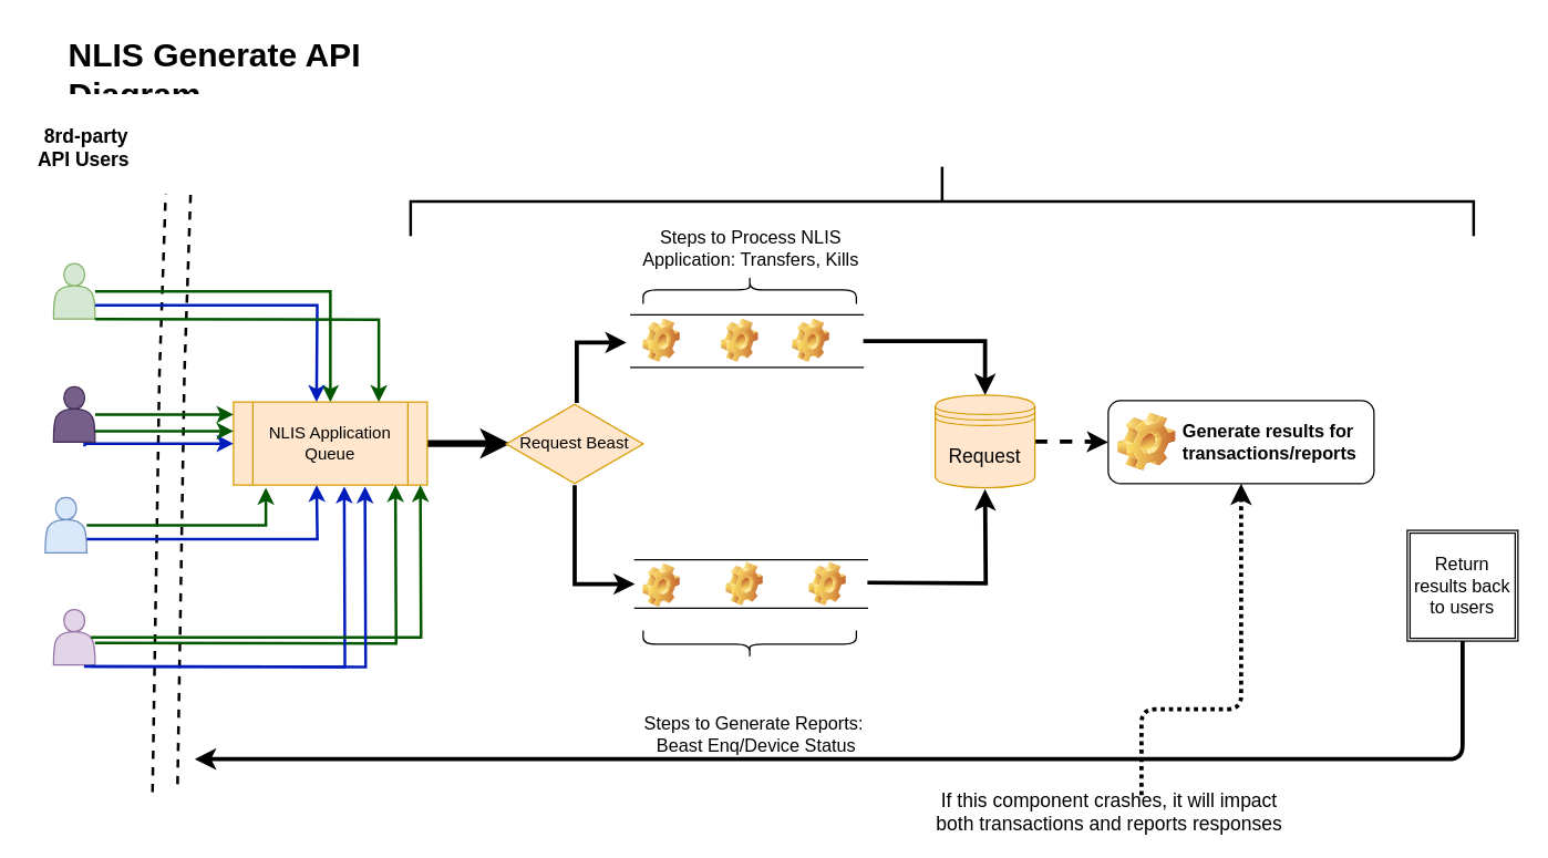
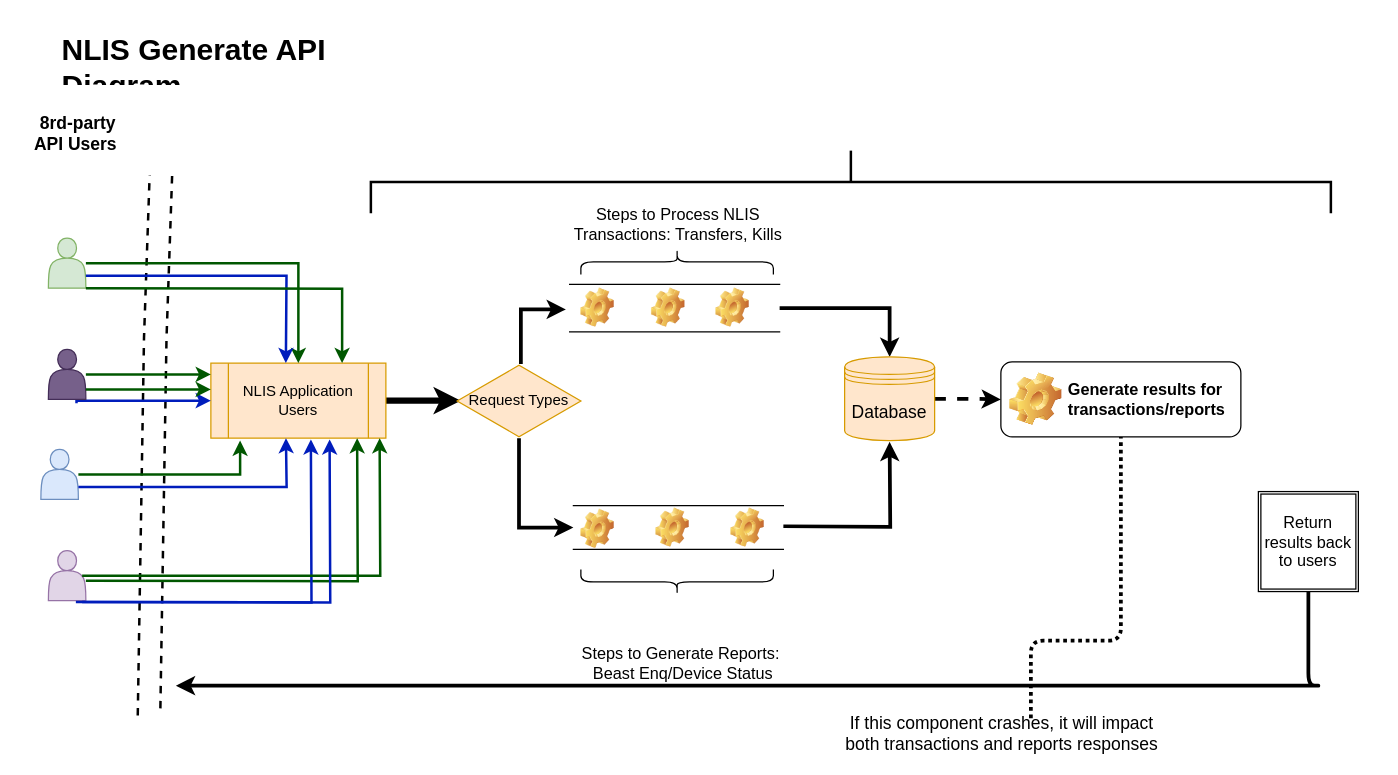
- <mxCell id="27" value="Steps to Process NLIS Application: Transfers, Kills" style="text;html=1;strokeColor=none;fillColor=none;align=center;verticalAlign=middle;whiteSpace=wrap;rounded=0;fontSize=13;" vertex="1" parent="1"><mxGeometry x="452" y="169" width="180" height="20" as="geometry" /></mxCell>
+ <mxCell id="27" value="Steps to Process NLIS Transactions: Transfers, Kills" style="text;html=1;strokeColor=none;fillColor=none;align=center;verticalAlign=middle;whiteSpace=wrap;rounded=0;fontSize=13;" vertex="1" parent="1"><mxGeometry x="452" y="169" width="180" height="20" as="geometry" /></mxCell>
- <mxCell id="4" value="NLIS Application &lt;br&gt;Queue" style="shape=process;whiteSpace=wrap;html=1;backgroundOutline=1;fillColor=#ffe6cc;strokeColor=#d79b00;" vertex="1" parent="1"><mxGeometry x="168" y="290" width="140" height="60" as="geometry" /></mxCell>
+ <mxCell id="4" value="NLIS Application &lt;br&gt;Users" style="shape=process;whiteSpace=wrap;html=1;backgroundOutline=1;fillColor=#ffe6cc;strokeColor=#d79b00;" vertex="1" parent="1"><mxGeometry x="168" y="290" width="140" height="60" as="geometry" /></mxCell>
- <mxCell id="24" value="Request Beast" style="html=1;whiteSpace=wrap;aspect=fixed;shape=isoRectangle;fillColor=#ffe6cc;strokeColor=#d79b00;" vertex="1" parent="1"><mxGeometry x="365" y="290.6" width="99" height="59.4" as="geometry" /></mxCell>
+ <mxCell id="24" value="Request Types" style="html=1;whiteSpace=wrap;aspect=fixed;shape=isoRectangle;fillColor=#ffe6cc;strokeColor=#d79b00;" vertex="1" parent="1"><mxGeometry x="365" y="290.6" width="99" height="59.4" as="geometry" /></mxCell>
- <mxCell id="45" value="Request" style="shape=datastore;whiteSpace=wrap;html=1;fontSize=14;fillColor=#ffe6cc;strokeColor=#d79b00;" vertex="1" parent="1"><mxGeometry x="675" y="285" width="72" height="67" as="geometry" /></mxCell>
+ <mxCell id="45" value="Database" style="shape=datastore;whiteSpace=wrap;html=1;fontSize=14;fillColor=#ffe6cc;strokeColor=#d79b00;" vertex="1" parent="1"><mxGeometry x="675" y="285" width="72" height="67" as="geometry" /></mxCell>
- <mxCell id="47" value="" style="edgeStyle=elbowEdgeStyle;elbow=vertical;endArrow=classic;html=1;shadow=0;strokeColor=#000000;strokeWidth=3;fontSize=14;entryX=0.5;entryY=1;entryDx=0;entryDy=0;dashed=1;dashPattern=1 1;" edge="1" parent="1" source="46" target="40"><mxGeometry width="50" height="50" relative="1" as="geometry"><mxPoint x="826" y="611.289" as="sourcePoint" /><mxPoint x="826" y="561.289" as="targetPoint" /><Array as="points"><mxPoint x="824" y="512" /></Array></mxGeometry></mxCell>
+ <mxCell id="47" value="" style="edgeStyle=elbowEdgeStyle;elbow=vertical;endArrow=none;html=1;shadow=0;strokeColor=#000000;strokeWidth=3;fontSize=14;entryX=0.5;entryY=1;entryDx=0;entryDy=0;dashed=1;dashPattern=1 1;" edge="1" parent="1" source="46" target="40"><mxGeometry width="50" height="50" relative="1" as="geometry"><mxPoint x="826" y="611.289" as="sourcePoint" /><mxPoint x="826" y="561.289" as="targetPoint" /><Array as="points"><mxPoint x="824" y="512" /></Array></mxGeometry></mxCell>
- <mxCell id="41" value="Return results back to users" style="shape=ext;double=1;whiteSpace=wrap;html=1;aspect=fixed;fontSize=13;" vertex="1" parent="1"><mxGeometry x="1016" y="382.75" width="80" height="80" as="geometry" /></mxCell>
+ <mxCell id="41" value="Return results back to users" style="shape=ext;double=1;whiteSpace=wrap;html=1;aspect=fixed;fontSize=13;" vertex="1" parent="1"><mxGeometry x="1006" y="392.75" width="80" height="80" as="geometry" /></mxCell>
